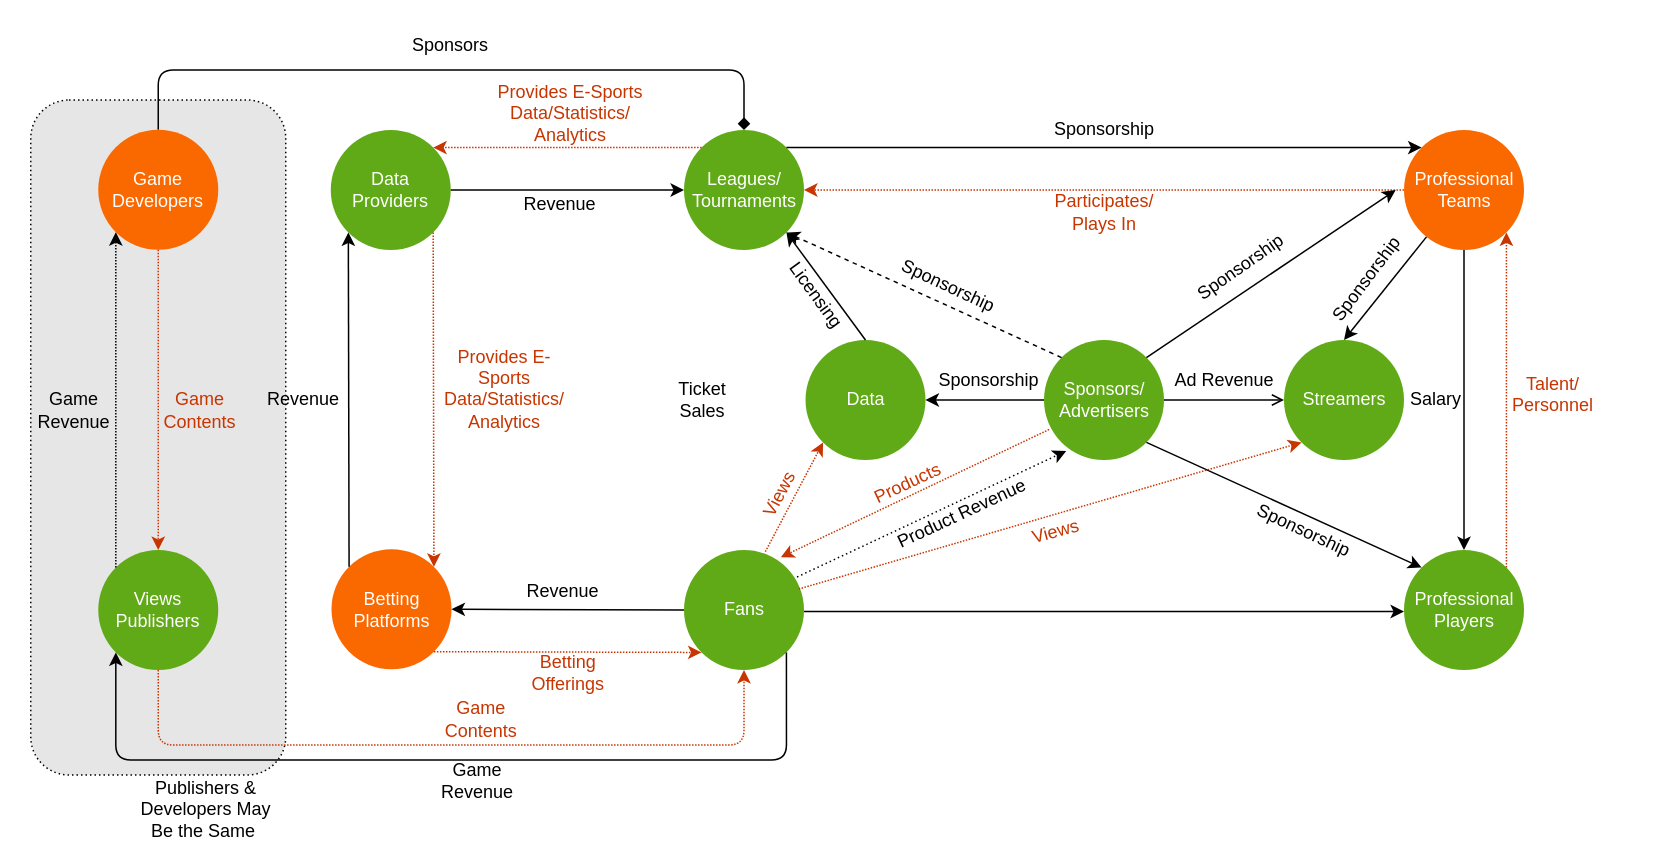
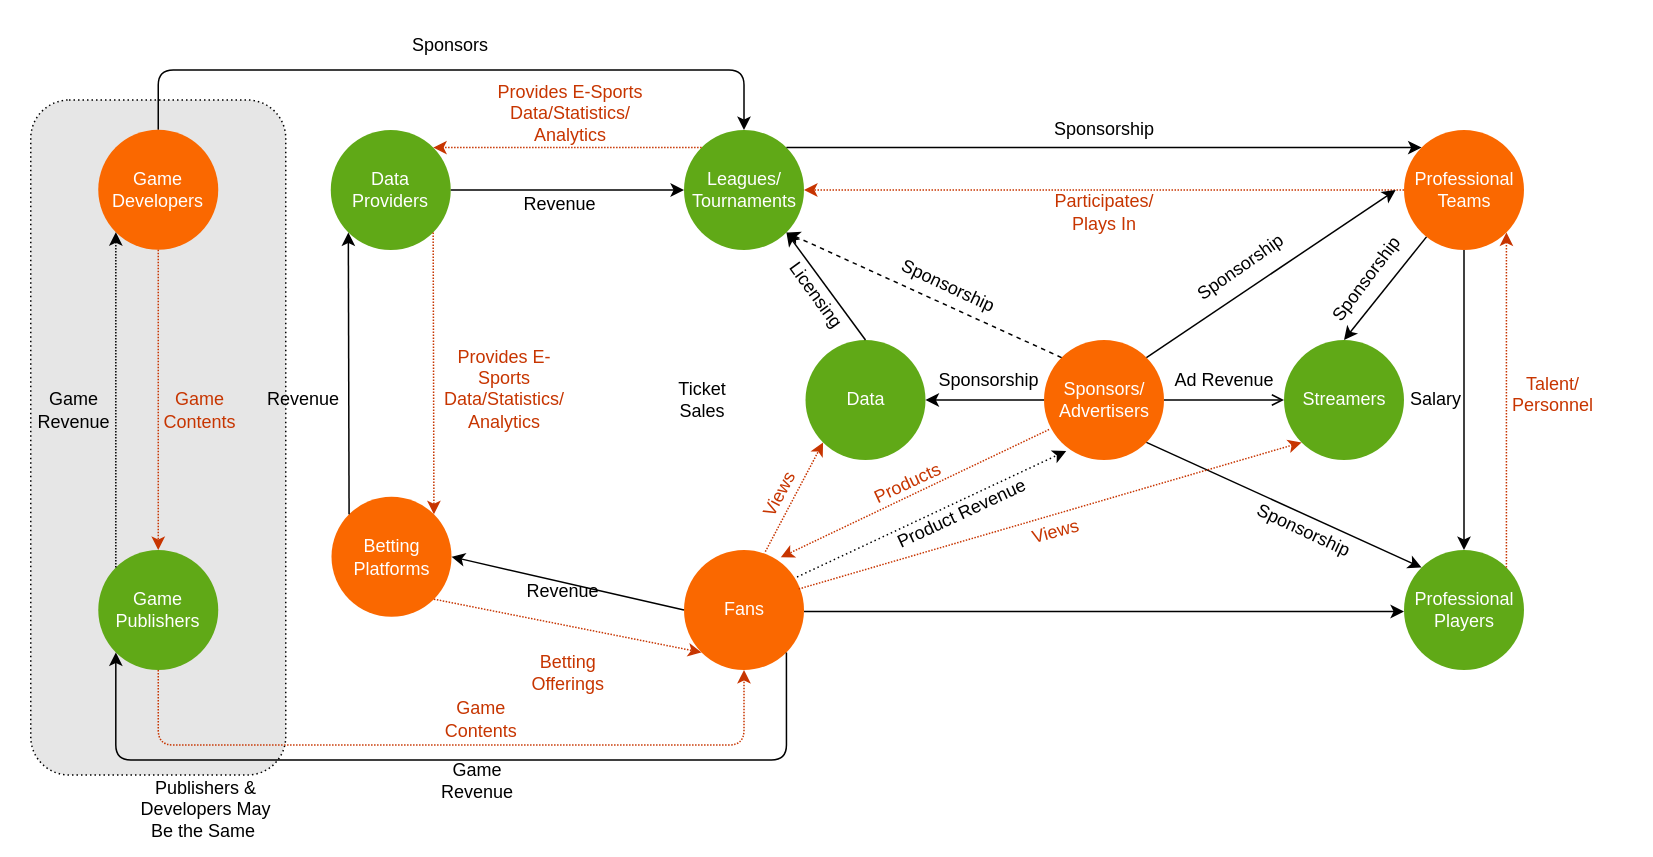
- <mxCell id="38" source="39" parent="1" style="edgeStyle=elbowEdgeStyle;rounded=1;orthogonalLoop=1;jettySize=auto;elbow=vertical;html=1;exitX=0.5;exitY=0;exitDx=0;exitDy=0;entryX=0.5;entryY=0;entryDx=0;entryDy=0;strokeColor=#000000;endArrow=diamond;" edge="1" target="8"><mxGeometry as="geometry" relative="1"><Array as="points"><mxPoint x="300" y="46" /></Array></mxGeometry></mxCell>
+ <mxCell id="38" source="39" parent="1" style="edgeStyle=elbowEdgeStyle;rounded=1;orthogonalLoop=1;jettySize=auto;elbow=vertical;html=1;exitX=0.5;exitY=0;exitDx=0;exitDy=0;entryX=0.5;entryY=0;entryDx=0;entryDy=0;strokeColor=#000000;" edge="1" target="8"><mxGeometry as="geometry" relative="1"><Array as="points"><mxPoint x="300" y="46" /></Array></mxGeometry></mxCell>
- <mxCell id="3" value="&lt;div&gt;Sponsors/&lt;/div&gt;&lt;div&gt;Advertisers&lt;br&gt;&lt;/div&gt;" parent="1" style="ellipse;whiteSpace=wrap;html=1;aspect=fixed;fillColor=#60a917;strokeColor=none;fontColor=#ffffff;" vertex="1"><mxGeometry as="geometry" x="695.5" y="226" width="80" height="80" /></mxCell>
+ <mxCell id="3" value="&lt;div&gt;Sponsors/&lt;/div&gt;&lt;div&gt;Advertisers&lt;br&gt;&lt;/div&gt;" parent="1" style="ellipse;whiteSpace=wrap;html=1;aspect=fixed;fillColor=#fa6800;strokeColor=none;fontColor=#ffffff;" vertex="1"><mxGeometry as="geometry" x="695.5" y="226" width="80" height="80" /></mxCell>
- <mxCell id="27" value="&lt;div&gt;&lt;font color=&quot;#ffffff&quot;&gt;Betting&lt;/font&gt;&lt;/div&gt;&lt;div&gt;&lt;font color=&quot;#ffffff&quot;&gt;Platforms&lt;/font&gt;&lt;br&gt;&lt;/div&gt;" parent="1" style="ellipse;whiteSpace=wrap;html=1;aspect=fixed;fillColor=#fa6800;strokeColor=none;fontColor=#ffffff;" vertex="1"><mxGeometry as="geometry" x="220.5" y="365.5" width="80" height="80" /></mxCell>
+ <mxCell id="27" value="&lt;div&gt;&lt;font color=&quot;#ffffff&quot;&gt;Betting&lt;/font&gt;&lt;/div&gt;&lt;div&gt;&lt;font color=&quot;#ffffff&quot;&gt;Platforms&lt;/font&gt;&lt;br&gt;&lt;/div&gt;" parent="1" style="ellipse;whiteSpace=wrap;html=1;aspect=fixed;fillColor=#fa6800;strokeColor=none;fontColor=#ffffff;" vertex="1"><mxGeometry x="220.5" y="330.5" as="geometry" width="80" height="80" /></mxCell>
- <mxCell id="12" value="&lt;div&gt;Views&lt;/div&gt;&lt;div&gt;Publishers&lt;br&gt;&lt;/div&gt;" parent="1" style="ellipse;whiteSpace=wrap;html=1;aspect=fixed;fillColor=#60a917;strokeColor=none;fontColor=#ffffff;" vertex="1"><mxGeometry as="geometry" x="65" y="366" width="80" height="80" /></mxCell>
+ <mxCell id="12" value="&lt;div&gt;Game&lt;/div&gt;&lt;div&gt;Publishers&lt;br&gt;&lt;/div&gt;" parent="1" style="ellipse;whiteSpace=wrap;html=1;aspect=fixed;fillColor=#60a917;strokeColor=none;fontColor=#ffffff;" vertex="1"><mxGeometry as="geometry" x="65" y="366" width="80" height="80" /></mxCell>
- <mxCell id="7" value="Fans" parent="1" style="ellipse;whiteSpace=wrap;html=1;aspect=fixed;fillColor=#60a917;strokeColor=none;fontColor=#ffffff;" vertex="1"><mxGeometry as="geometry" x="455.5" y="366" width="80" height="80" /></mxCell>
+ <mxCell id="7" value="Fans" parent="1" style="ellipse;whiteSpace=wrap;html=1;aspect=fixed;fillColor=#fa6800;strokeColor=none;fontColor=#ffffff;" vertex="1"><mxGeometry as="geometry" x="455.5" y="366" width="80" height="80" /></mxCell>
